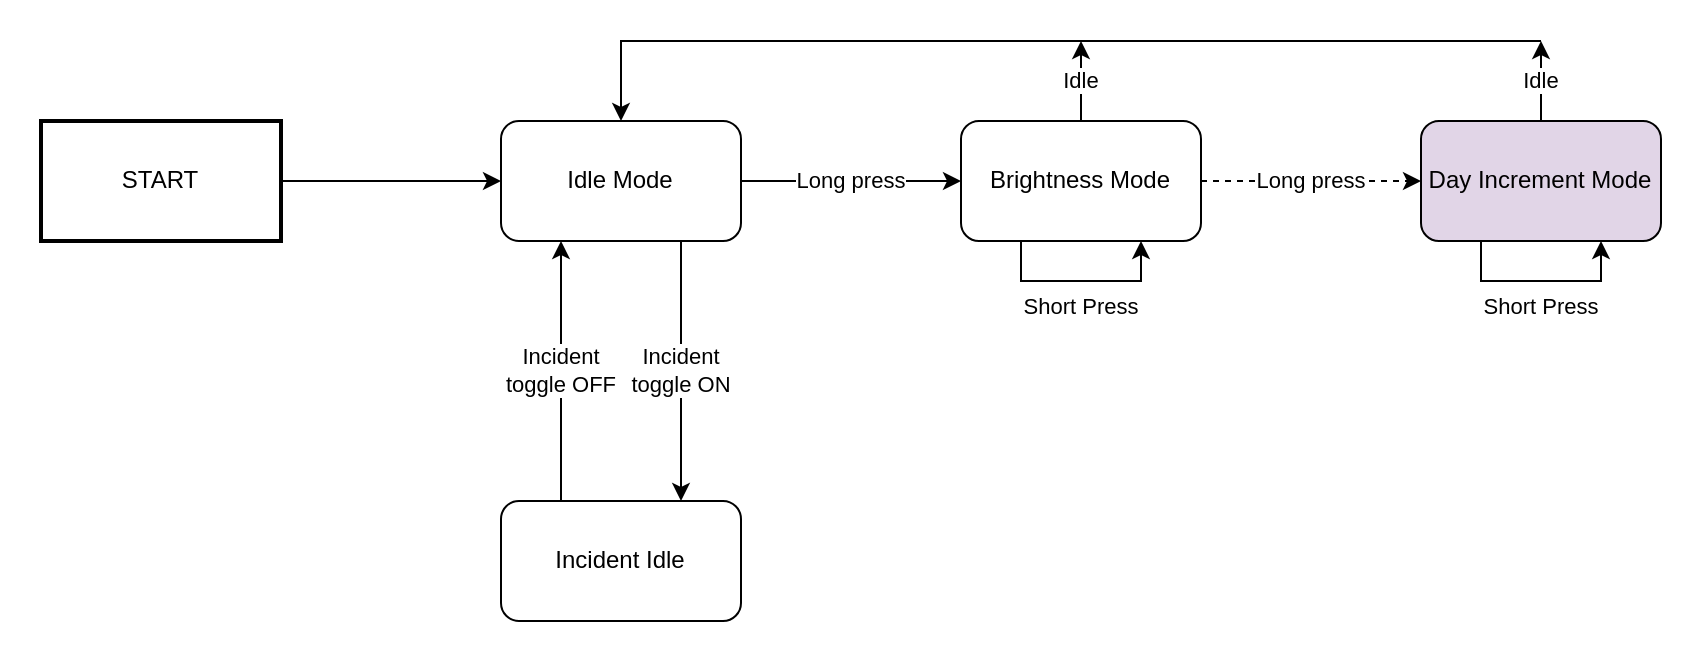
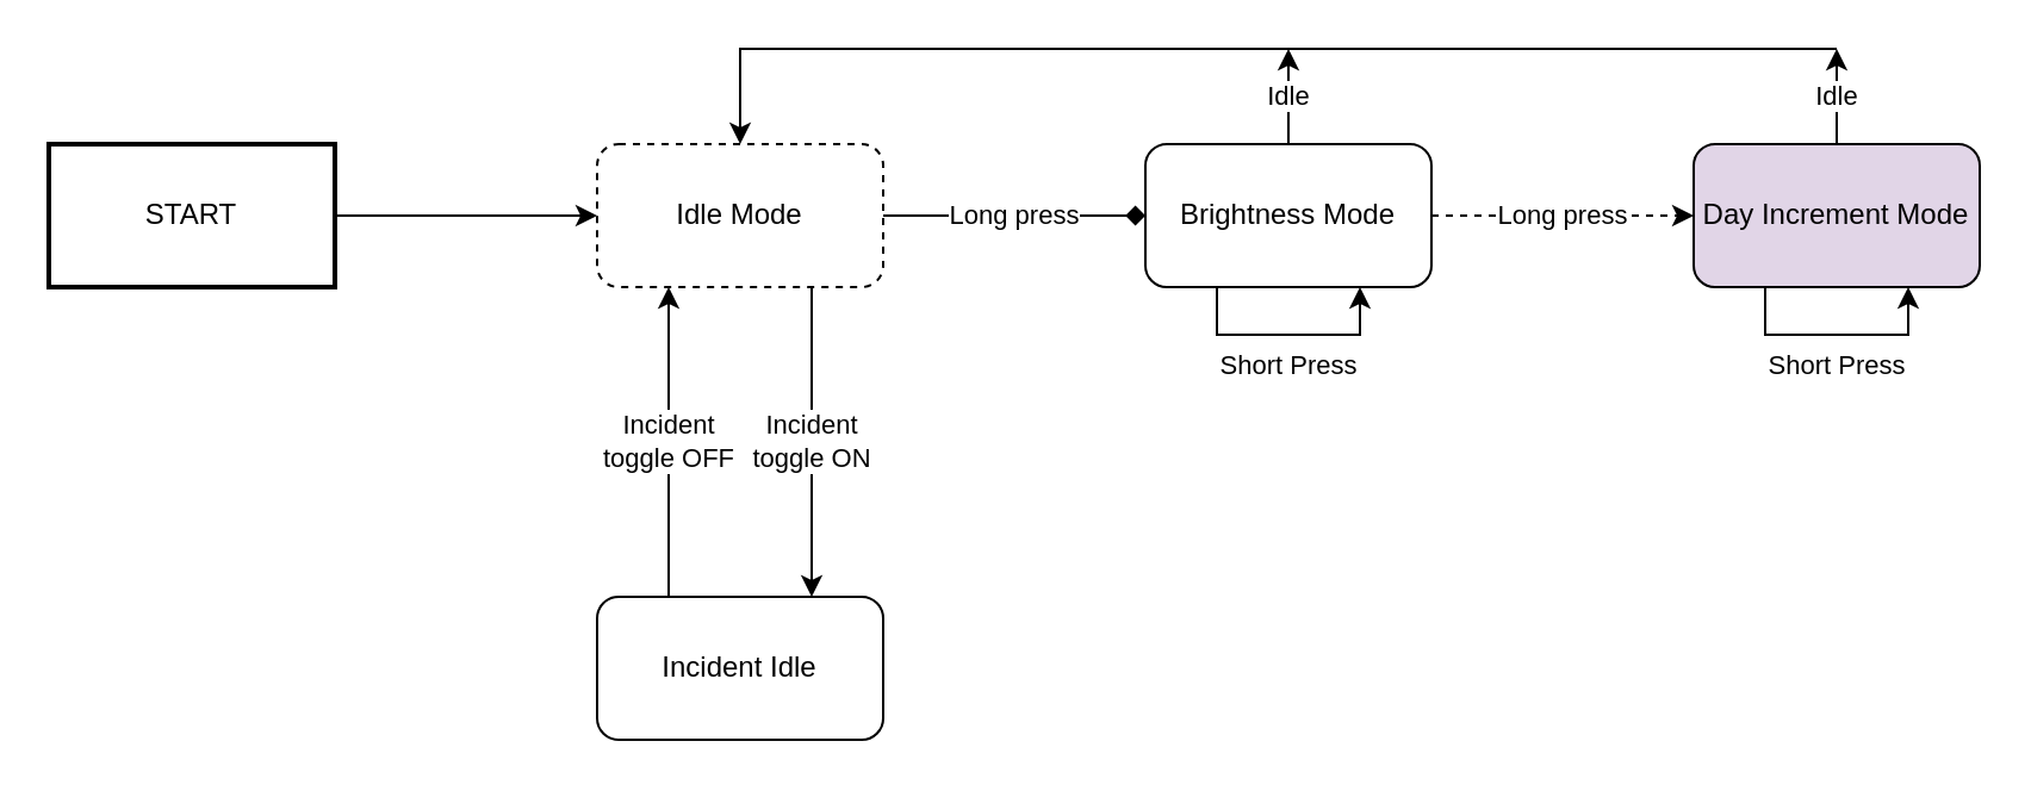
- <mxCell id="4" value="Idle Mode" style="rounded=1;whiteSpace=wrap;html=1;" vertex="1" parent="1"><mxGeometry x="250" y="60" width="120" height="60" as="geometry" /></mxCell>
+ <mxCell id="4" value="Idle Mode" style="rounded=1;whiteSpace=wrap;html=1;dashed=1;" vertex="1" parent="1"><mxGeometry x="250" y="60" width="120" height="60" as="geometry" /></mxCell>
- <mxCell id="3" value="Long press" style="edgeStyle=orthogonalEdgeStyle;rounded=0;orthogonalLoop=1;jettySize=auto;html=1;exitX=1;exitY=0.5;exitDx=0;exitDy=0;entryX=0;entryY=0.5;entryDx=0;entryDy=0;" edge="1" parent="1" source="4" target="9"><mxGeometry relative="1" as="geometry" /></mxCell>
+ <mxCell id="3" value="Long press" style="edgeStyle=orthogonalEdgeStyle;rounded=0;orthogonalLoop=1;jettySize=auto;html=1;exitX=1;exitY=0.5;exitDx=0;exitDy=0;entryX=0;entryY=0.5;entryDx=0;entryDy=0;endArrow=diamond;" edge="1" parent="1" source="4" target="9"><mxGeometry relative="1" as="geometry" /></mxCell>
